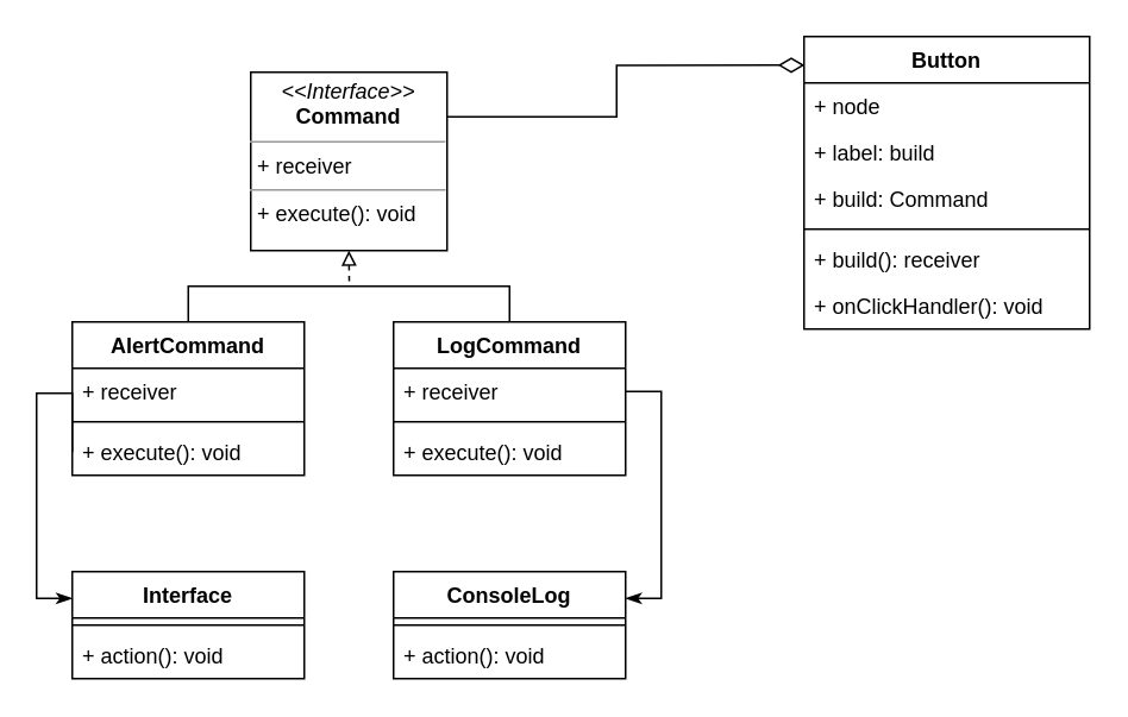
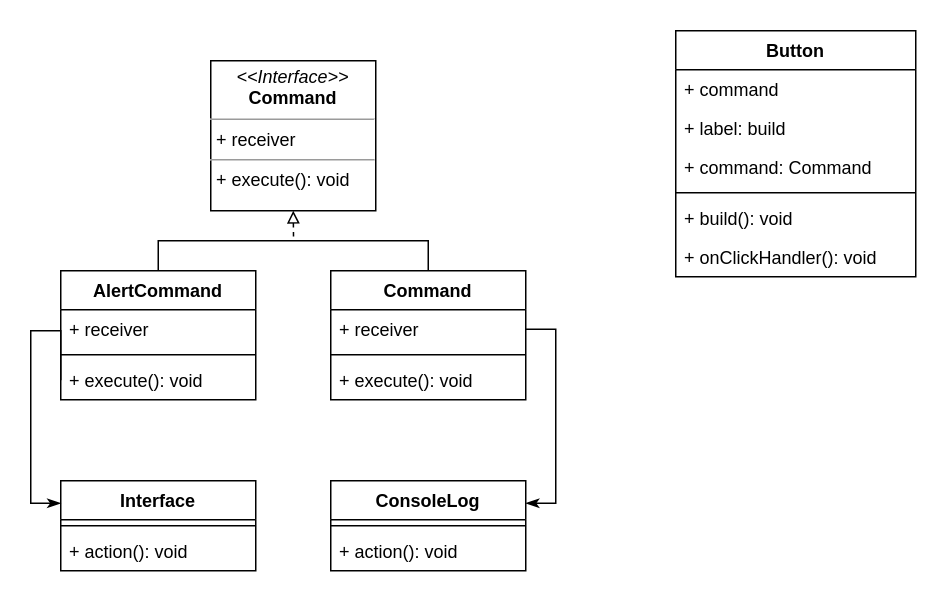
- <mxCell id="3" style="edgeStyle=orthogonalEdgeStyle;rounded=0;orthogonalLoop=1;jettySize=auto;html=1;exitX=1;exitY=0.25;exitDx=0;exitDy=0;entryX=0.002;entryY=0.098;entryDx=0;entryDy=0;entryPerimeter=0;startArrow=none;startFill=0;endArrow=diamondThin;endFill=0;endSize=12;" edge="1" parent="1" source="4" target="14"><mxGeometry relative="1" as="geometry" /></mxCell>
- <mxCell id="15" value="+ node" style="text;strokeColor=none;fillColor=none;align=left;verticalAlign=top;spacingLeft=4;spacingRight=4;overflow=hidden;rotatable=0;points=[[0,0.5],[1,0.5]];portConstraint=eastwest;" vertex="1" parent="14"><mxGeometry y="26" width="160" height="26" as="geometry" /></mxCell>
+ <mxCell id="15" value="+ command" style="text;strokeColor=none;fillColor=none;align=left;verticalAlign=top;spacingLeft=4;spacingRight=4;overflow=hidden;rotatable=0;points=[[0,0.5],[1,0.5]];portConstraint=eastwest;" vertex="1" parent="14"><mxGeometry y="26" width="160" height="26" as="geometry" /></mxCell>
- <mxCell id="17" value="+ build: Command" style="text;strokeColor=none;fillColor=none;align=left;verticalAlign=top;spacingLeft=4;spacingRight=4;overflow=hidden;rotatable=0;points=[[0,0.5],[1,0.5]];portConstraint=eastwest;" vertex="1" parent="14"><mxGeometry y="78" width="160" height="26" as="geometry" /></mxCell>
+ <mxCell id="17" value="+ command: Command" style="text;strokeColor=none;fillColor=none;align=left;verticalAlign=top;spacingLeft=4;spacingRight=4;overflow=hidden;rotatable=0;points=[[0,0.5],[1,0.5]];portConstraint=eastwest;" vertex="1" parent="14"><mxGeometry y="78" width="160" height="26" as="geometry" /></mxCell>
- <mxCell id="19" value="+ build(): receiver" style="text;strokeColor=none;fillColor=none;align=left;verticalAlign=top;spacingLeft=4;spacingRight=4;overflow=hidden;rotatable=0;points=[[0,0.5],[1,0.5]];portConstraint=eastwest;" vertex="1" parent="14"><mxGeometry y="112" width="160" height="26" as="geometry" /></mxCell>
+ <mxCell id="19" value="+ build(): void" style="text;strokeColor=none;fillColor=none;align=left;verticalAlign=top;spacingLeft=4;spacingRight=4;overflow=hidden;rotatable=0;points=[[0,0.5],[1,0.5]];portConstraint=eastwest;" vertex="1" parent="14"><mxGeometry y="112" width="160" height="26" as="geometry" /></mxCell>
- <mxCell id="10" value="LogCommand" style="swimlane;fontStyle=1;align=center;verticalAlign=top;childLayout=stackLayout;horizontal=1;startSize=26;horizontalStack=0;resizeParent=1;resizeParentMax=0;resizeLast=0;collapsible=1;marginBottom=0;" vertex="1" parent="1"><mxGeometry x="220" y="180" width="130" height="86" as="geometry" /></mxCell>
+ <mxCell id="10" value="Command" style="swimlane;fontStyle=1;align=center;verticalAlign=top;childLayout=stackLayout;horizontal=1;startSize=26;horizontalStack=0;resizeParent=1;resizeParentMax=0;resizeLast=0;collapsible=1;marginBottom=0;" vertex="1" parent="1"><mxGeometry x="220" y="180" width="130" height="86" as="geometry" /></mxCell>
